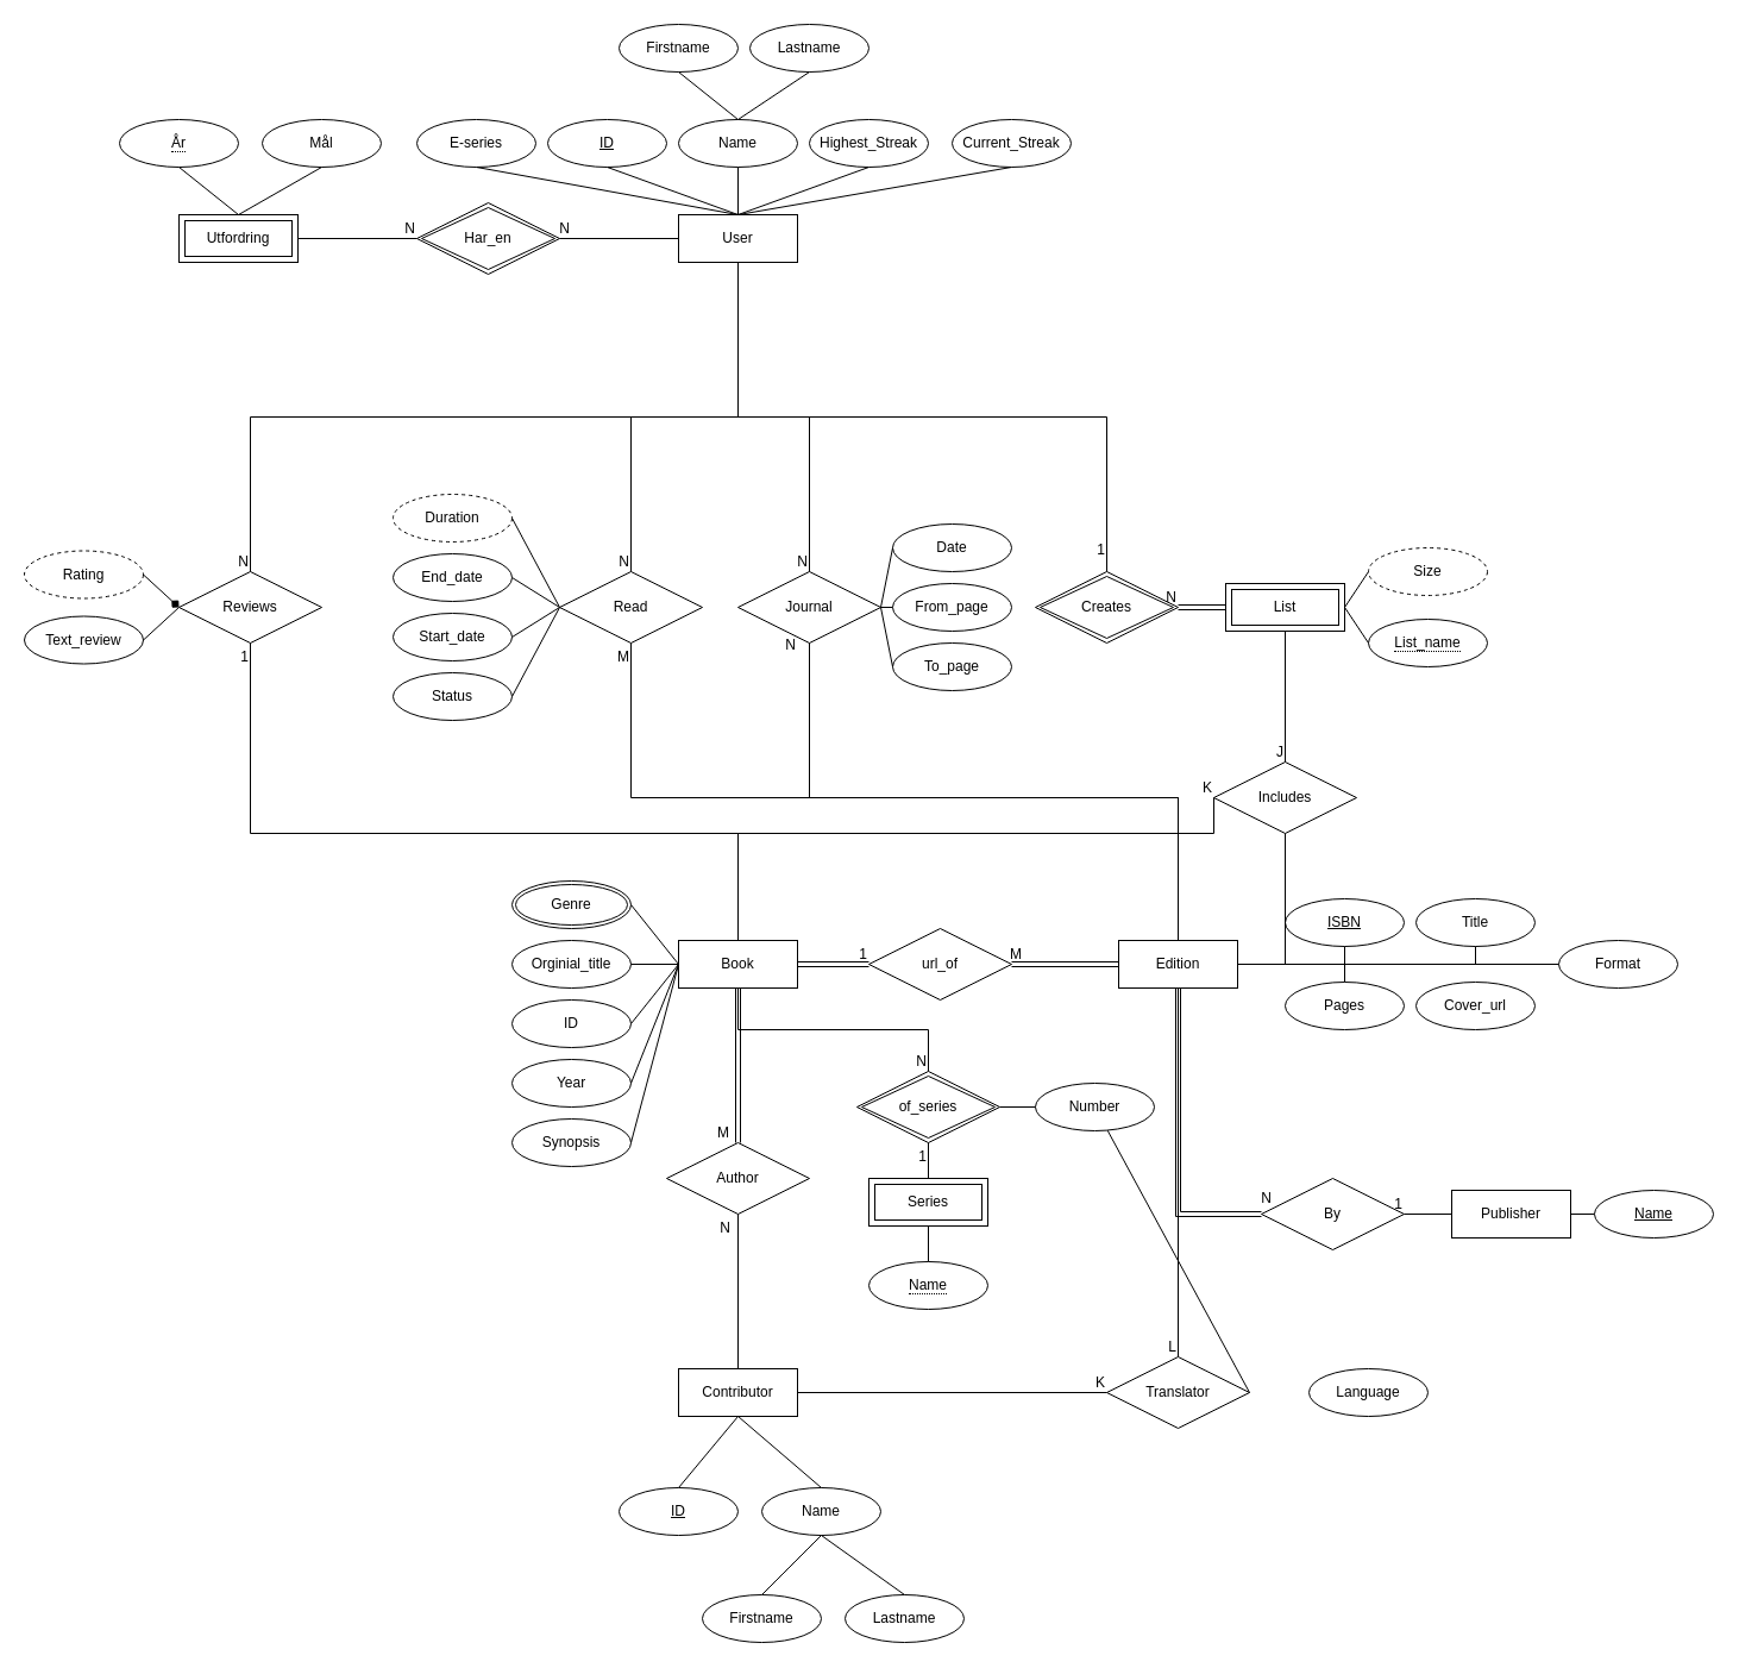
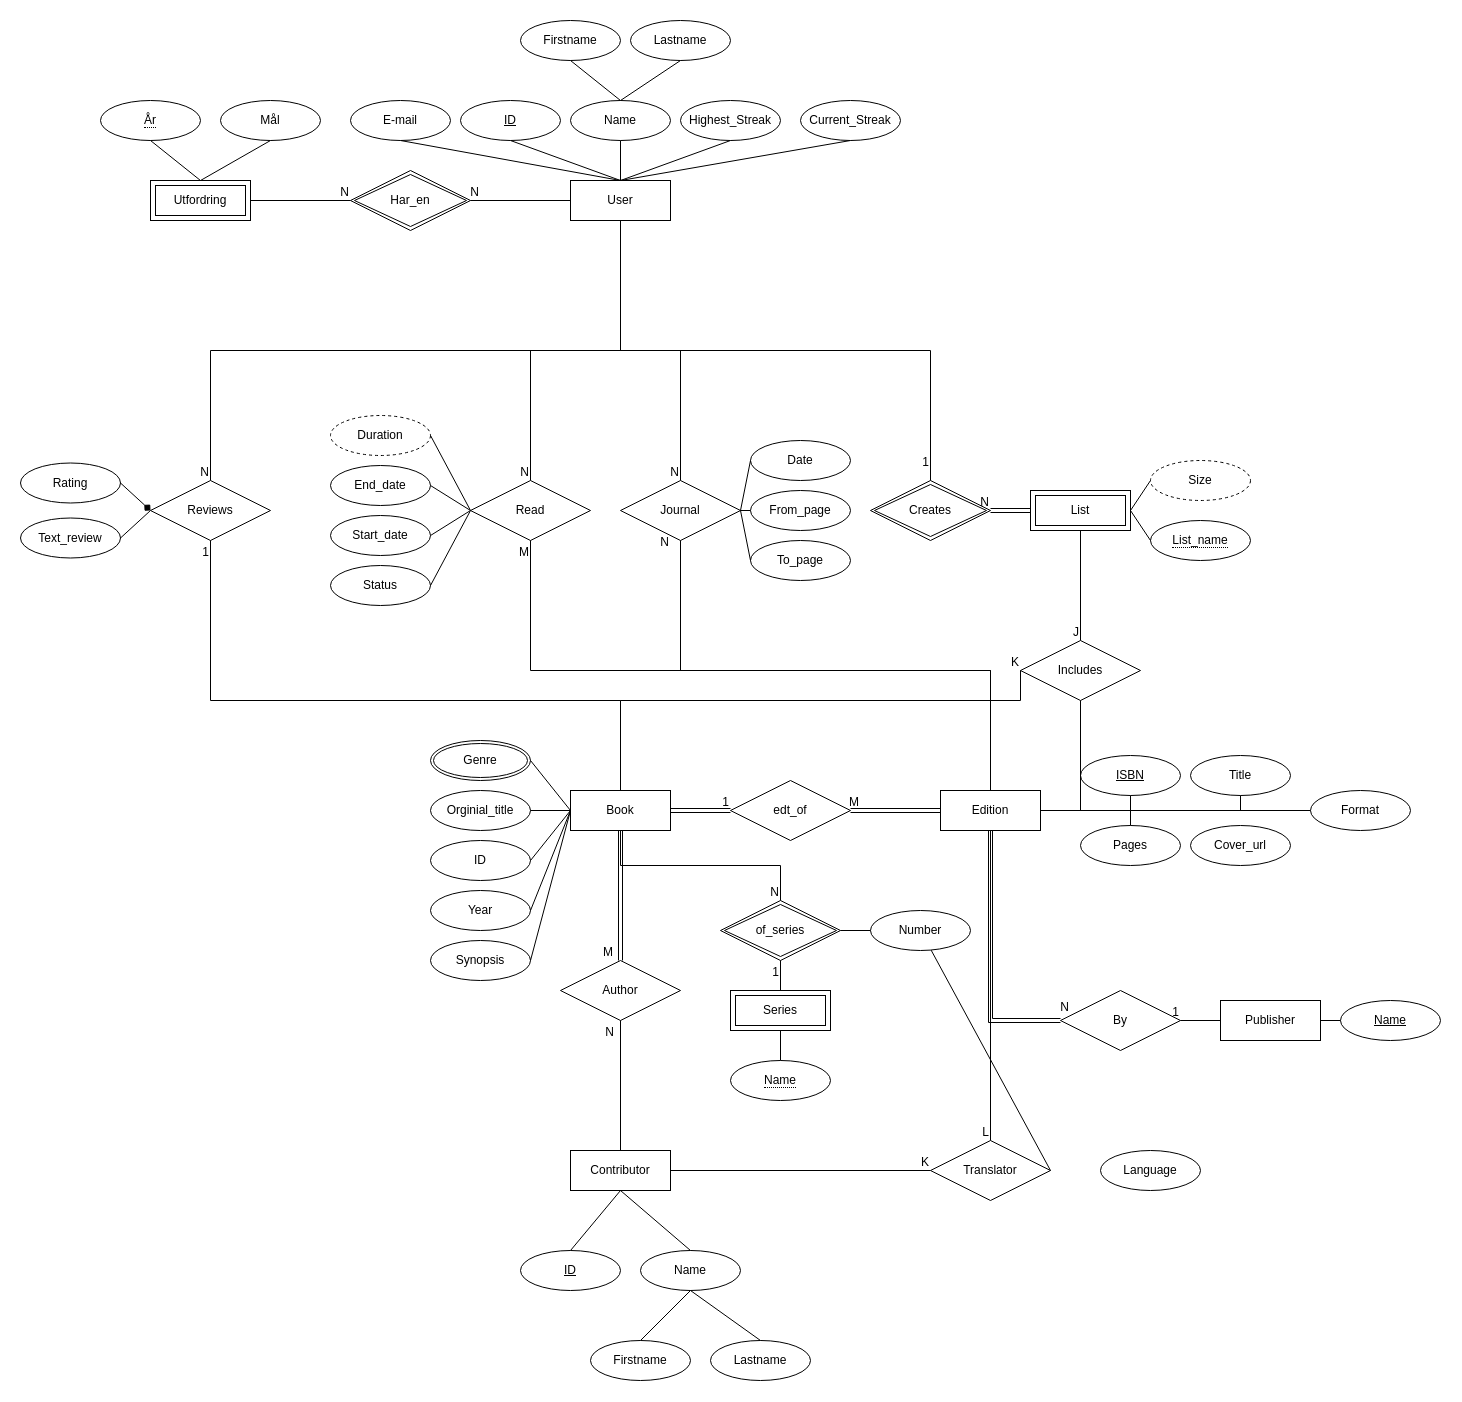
- <mxCell id="127" value="E-series" style="ellipse;whiteSpace=wrap;html=1;align=center;" parent="1" vertex="1"><mxGeometry x="350" y="100" width="100" height="40" as="geometry" /></mxCell>
+ <mxCell id="127" value="E-mail" style="ellipse;whiteSpace=wrap;html=1;align=center;" parent="1" vertex="1"><mxGeometry x="350" y="100" width="100" height="40" as="geometry" /></mxCell>
- <mxCell id="98" value="Rating" style="ellipse;whiteSpace=wrap;html=1;align=center;dashed=1;" parent="1" vertex="1"><mxGeometry x="20" y="462.5" width="100" height="40" as="geometry" /></mxCell>
+ <mxCell id="98" value="Rating" style="ellipse;whiteSpace=wrap;html=1;align=center;" parent="1" vertex="1"><mxGeometry x="20" y="462.5" width="100" height="40" as="geometry" /></mxCell>
- <mxCell id="3" value="url_of" style="shape=rhombus;perimeter=rhombusPerimeter;whiteSpace=wrap;html=1;align=center;labelBackgroundColor=none;rounded=0;" parent="1" vertex="1"><mxGeometry x="730" y="780" width="120" height="60" as="geometry" /></mxCell>
+ <mxCell id="3" value="edt_of" style="shape=rhombus;perimeter=rhombusPerimeter;whiteSpace=wrap;html=1;align=center;labelBackgroundColor=none;rounded=0;" parent="1" vertex="1"><mxGeometry x="730" y="780" width="120" height="60" as="geometry" /></mxCell>
